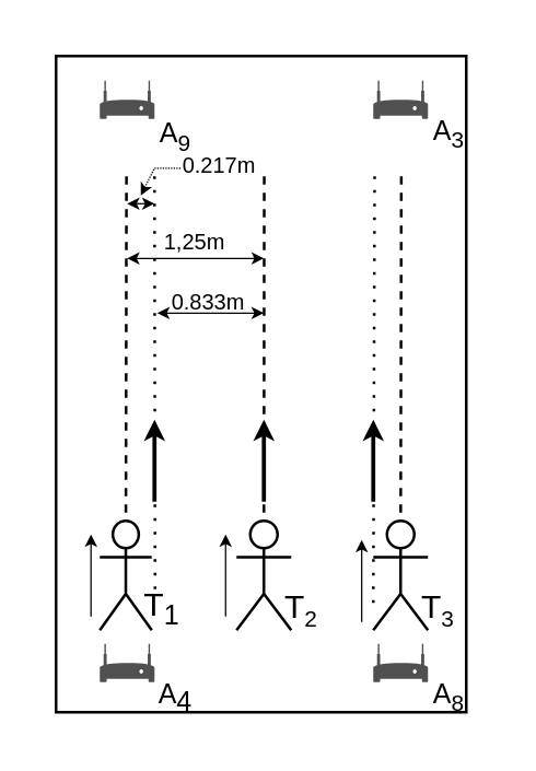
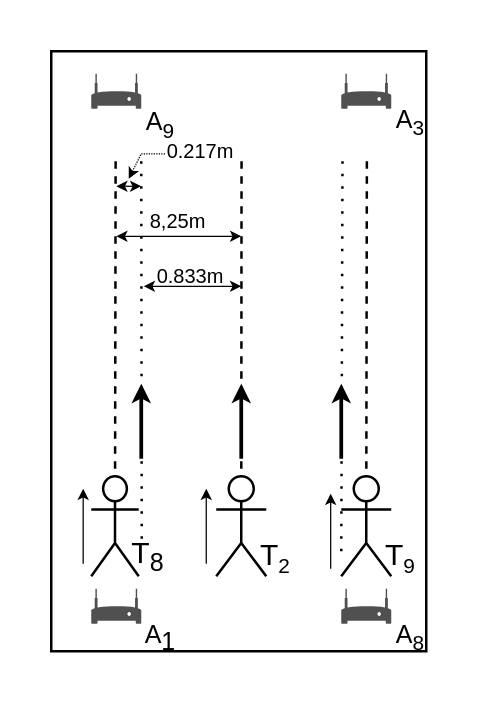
- <mxCell id="26" value="&lt;div style=&quot;font-size: 9px;&quot;&gt;&lt;font style=&quot;font-size: 8px;&quot;&gt;1,25m&lt;/font&gt;&lt;/div&gt;" style="text;html=1;strokeColor=none;fillColor=none;align=center;verticalAlign=middle;whiteSpace=wrap;rounded=0;fontSize=10;" parent="1" vertex="1"><mxGeometry x="61" y="83" width="20" height="10" as="geometry" /></mxCell>
+ <mxCell id="26" value="&lt;div style=&quot;font-size: 9px;&quot;&gt;&lt;font style=&quot;font-size: 8px;&quot;&gt;8,25m&lt;/font&gt;&lt;/div&gt;" style="text;html=1;strokeColor=none;fillColor=none;align=center;verticalAlign=middle;whiteSpace=wrap;rounded=0;fontSize=10;" parent="1" vertex="1"><mxGeometry x="61" y="83" width="20" height="10" as="geometry" /></mxCell>
- <mxCell id="4" value="T&lt;sub&gt;1&lt;/sub&gt;" style="text;html=1;strokeColor=none;fillColor=none;align=center;verticalAlign=middle;whiteSpace=wrap;rounded=0;" parent="1" vertex="1"><mxGeometry x="49" y="217" width="20" height="10" as="geometry" /></mxCell>
+ <mxCell id="4" value="T&lt;sub&gt;8&lt;/sub&gt;" style="text;html=1;strokeColor=none;fillColor=none;align=center;verticalAlign=middle;whiteSpace=wrap;rounded=0;" parent="1" vertex="1"><mxGeometry x="49" y="217" width="20" height="10" as="geometry" /></mxCell>
- <mxCell id="6" value="T&lt;span style=&quot;font-size: 10px;&quot;&gt;&lt;sub&gt;3&lt;/sub&gt;&lt;/span&gt;" style="text;html=1;strokeColor=none;fillColor=none;align=center;verticalAlign=middle;whiteSpace=wrap;rounded=0;" parent="1" vertex="1"><mxGeometry x="150" y="217" width="20" height="10" as="geometry" /></mxCell>
+ <mxCell id="6" value="T&lt;span style=&quot;font-size: 10px;&quot;&gt;&lt;sub&gt;9&lt;/sub&gt;&lt;/span&gt;" style="text;html=1;strokeColor=none;fillColor=none;align=center;verticalAlign=middle;whiteSpace=wrap;rounded=0;" parent="1" vertex="1"><mxGeometry x="150" y="217" width="20" height="10" as="geometry" /></mxCell>
- <mxCell id="7" value="A&lt;span style=&quot;font-size: 10px;&quot;&gt;&lt;sub style=&quot;font-size: 10px;&quot;&gt;4&lt;/sub&gt;&lt;/span&gt;" style="text;html=1;strokeColor=none;fillColor=none;align=center;verticalAlign=middle;whiteSpace=wrap;rounded=0;fontSize=10;" parent="1" vertex="1"><mxGeometry x="54" y="250" width="20" height="10" as="geometry" /></mxCell>
+ <mxCell id="7" value="A&lt;span style=&quot;font-size: 10px;&quot;&gt;&lt;sub style=&quot;font-size: 10px;&quot;&gt;1&lt;/sub&gt;&lt;/span&gt;" style="text;html=1;strokeColor=none;fillColor=none;align=center;verticalAlign=middle;whiteSpace=wrap;rounded=0;fontSize=10;" parent="1" vertex="1"><mxGeometry x="54" y="250" width="20" height="10" as="geometry" /></mxCell>
